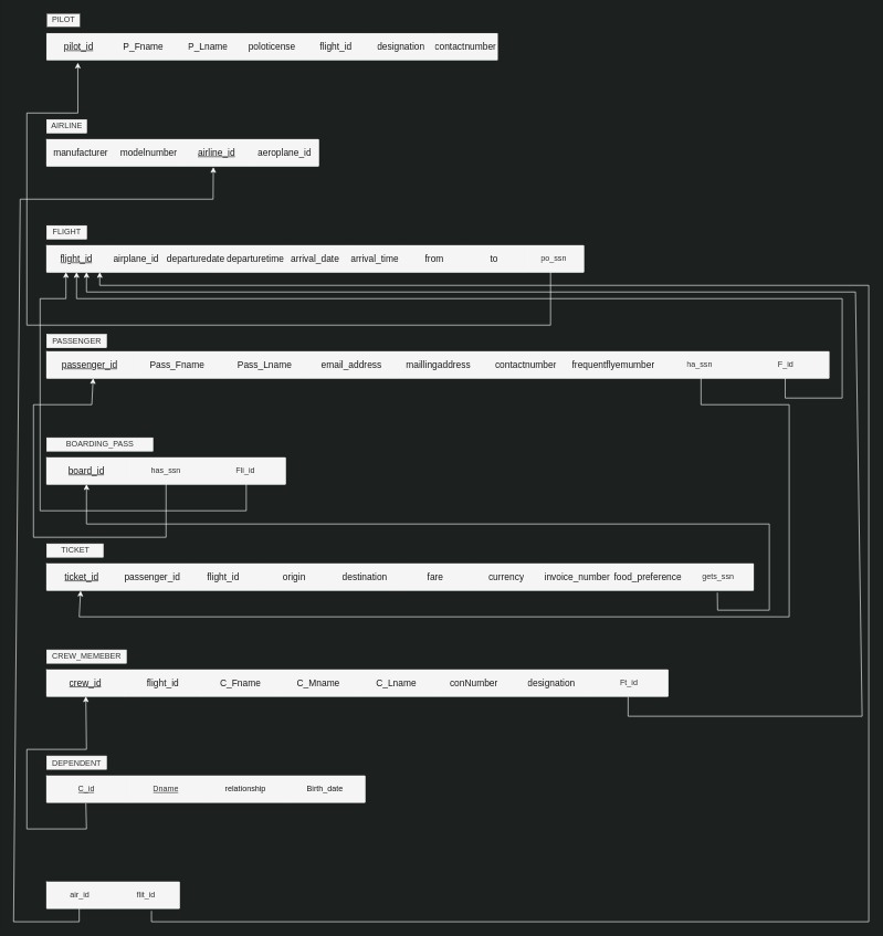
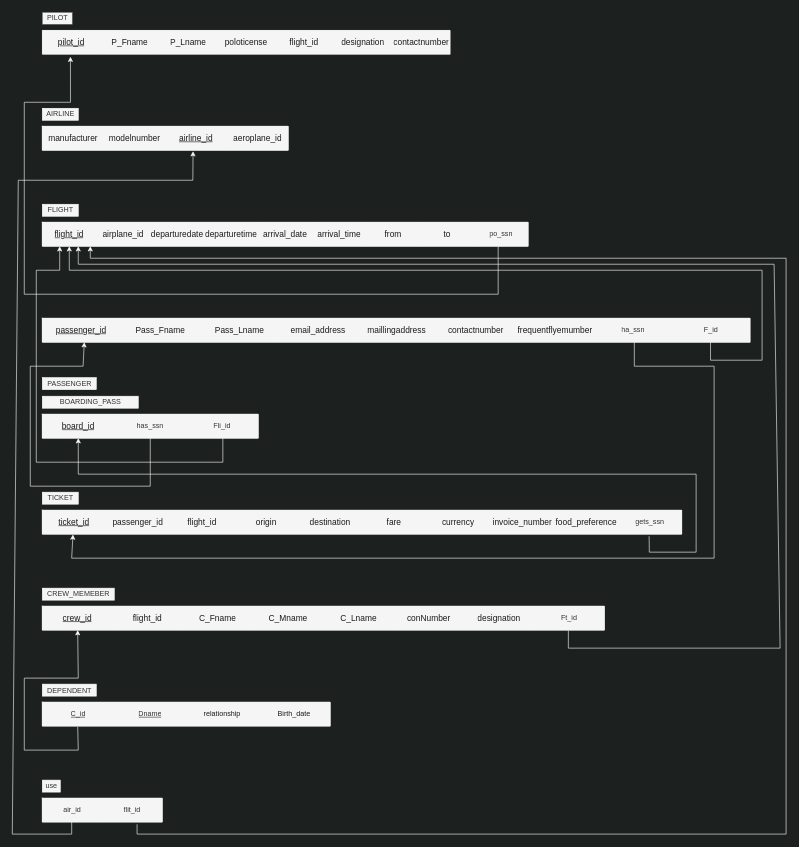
- <mxCell id="31" value="PASSENGER" style="text;html=1;align=center;verticalAlign=middle;resizable=0;points=[];autosize=1;strokeColor=#FFFFFF;fillColor=#f5f5f5;fontColor=#333333;" parent="1" vertex="1"><mxGeometry x="70" y="504" width="90" height="20" as="geometry" /></mxCell>
+ <mxCell id="31" value="PASSENGER" style="text;html=1;align=center;verticalAlign=middle;resizable=0;points=[];autosize=1;strokeColor=#FFFFFF;fillColor=#f5f5f5;fontColor=#333333;" parent="1" vertex="1"><mxGeometry x="70" y="629" width="90" height="20" as="geometry" /></mxCell>
- <mxCell id="49" value="TICKET" style="text;html=1;align=center;verticalAlign=middle;resizable=0;points=[];autosize=1;strokeColor=#FFFFFF;fillColor=#f5f5f5;fontColor=#333333;" parent="1" vertex="1"><mxGeometry x="70" y="820" width="85" height="20" as="geometry" /></mxCell>
+ <mxCell id="49" value="TICKET" style="text;html=1;align=center;verticalAlign=middle;resizable=0;points=[];autosize=1;strokeColor=#FFFFFF;fillColor=#f5f5f5;fontColor=#333333;" parent="1" vertex="1"><mxGeometry x="70" y="820" width="60" height="20" as="geometry" /></mxCell>
+ <mxCell id="88" value="use" style="text;html=1;align=center;verticalAlign=middle;resizable=0;points=[];autosize=1;strokeColor=#FFFFFF;fillColor=#f5f5f5;fontSize=12;fontColor=#333333;" parent="1" vertex="1"><mxGeometry x="70" y="1300" width="30" height="20" as="geometry" /></mxCell>
